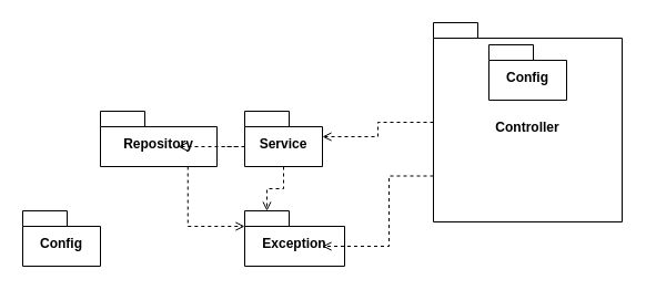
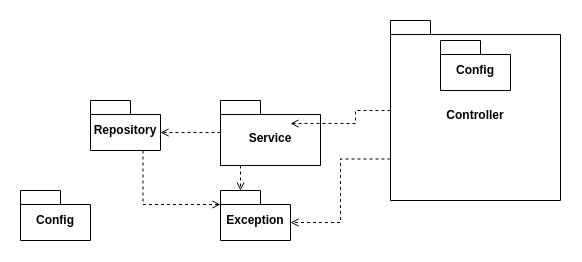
- <mxCell id="2" value="Repository" style="shape=folder;fontStyle=1;spacingTop=10;tabWidth=40;tabHeight=14;tabPosition=left;html=1;whiteSpace=wrap;" parent="1" vertex="1"><mxGeometry x="90" y="100" width="105" height="50" as="geometry" /></mxCell>
+ <mxCell id="2" value="Repository" style="shape=folder;fontStyle=1;spacingTop=10;tabWidth=40;tabHeight=14;tabPosition=left;html=1;whiteSpace=wrap;" parent="1" vertex="1"><mxGeometry x="90" y="100" width="70" height="50" as="geometry" /></mxCell>
- <mxCell id="4" value="Service" style="shape=folder;fontStyle=1;spacingTop=10;tabWidth=40;tabHeight=14;tabPosition=left;html=1;whiteSpace=wrap;" parent="1" vertex="1"><mxGeometry x="220" y="100" width="70" height="50" as="geometry" /></mxCell>
+ <mxCell id="4" value="Service" style="shape=folder;fontStyle=1;spacingTop=10;tabWidth=40;tabHeight=14;tabPosition=left;html=1;whiteSpace=wrap;" parent="1" vertex="1"><mxGeometry x="220" y="100" width="100" height="65" as="geometry" /></mxCell>
- <mxCell id="5" value="Exception" style="shape=folder;fontStyle=1;spacingTop=10;tabWidth=40;tabHeight=14;tabPosition=left;html=1;whiteSpace=wrap;" parent="1" vertex="1"><mxGeometry x="220" y="190" width="90" height="50" as="geometry" /></mxCell>
+ <mxCell id="5" value="Exception" style="shape=folder;fontStyle=1;spacingTop=10;tabWidth=40;tabHeight=14;tabPosition=left;html=1;whiteSpace=wrap;" parent="1" vertex="1"><mxGeometry x="220" y="190" width="70" height="50" as="geometry" /></mxCell>
